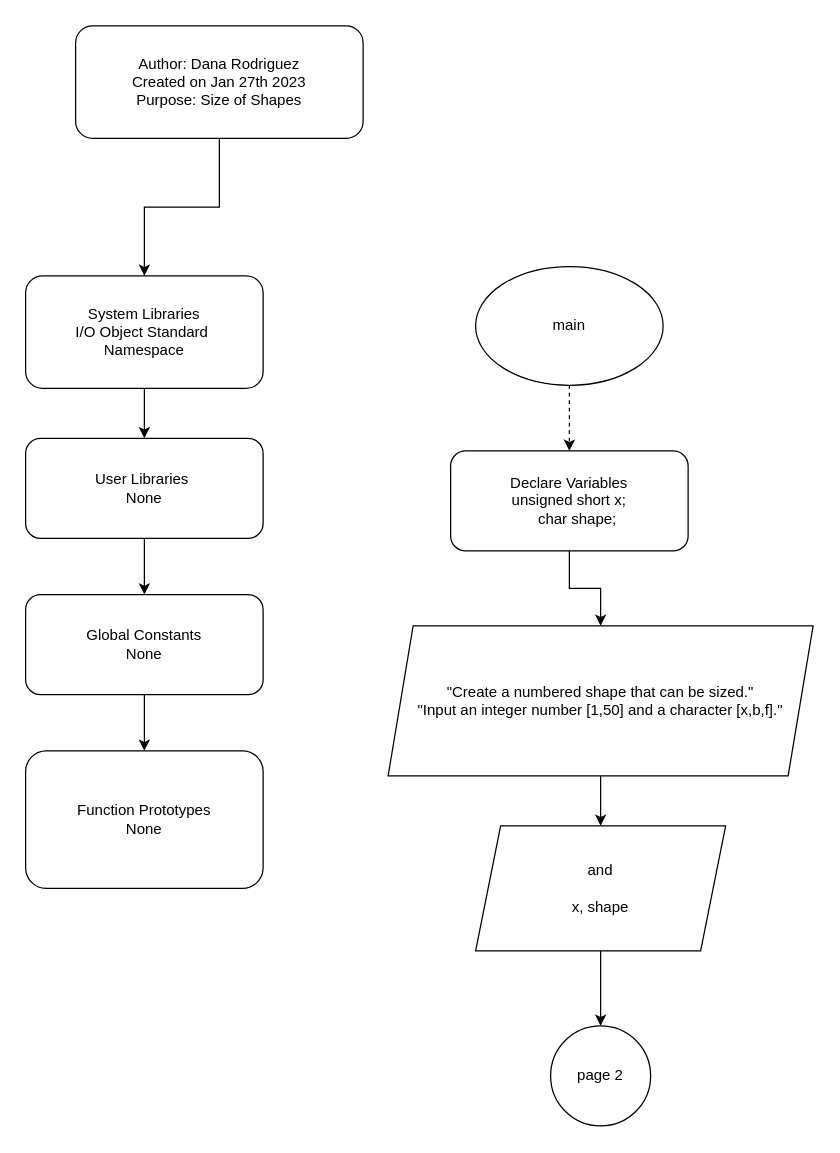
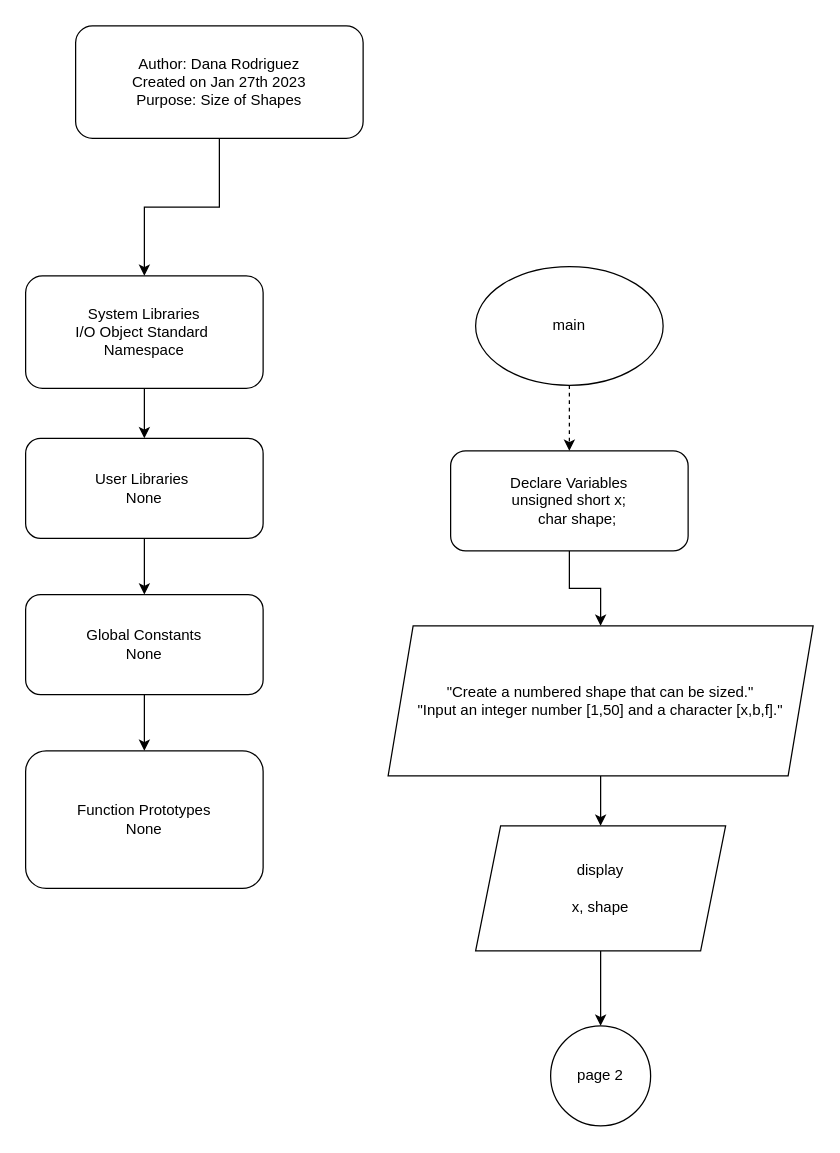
- <mxCell id="18" value="and&lt;br&gt;&lt;br&gt;x, shape" style="shape=parallelogram;perimeter=parallelogramPerimeter;whiteSpace=wrap;html=1;fixedSize=1;" vertex="1" parent="1"><mxGeometry x="380" y="660" width="200" height="100" as="geometry" /></mxCell>
+ <mxCell id="18" value="display&lt;br&gt;&lt;br&gt;x, shape" style="shape=parallelogram;perimeter=parallelogramPerimeter;whiteSpace=wrap;html=1;fixedSize=1;" vertex="1" parent="1"><mxGeometry x="380" y="660" width="200" height="100" as="geometry" /></mxCell>
